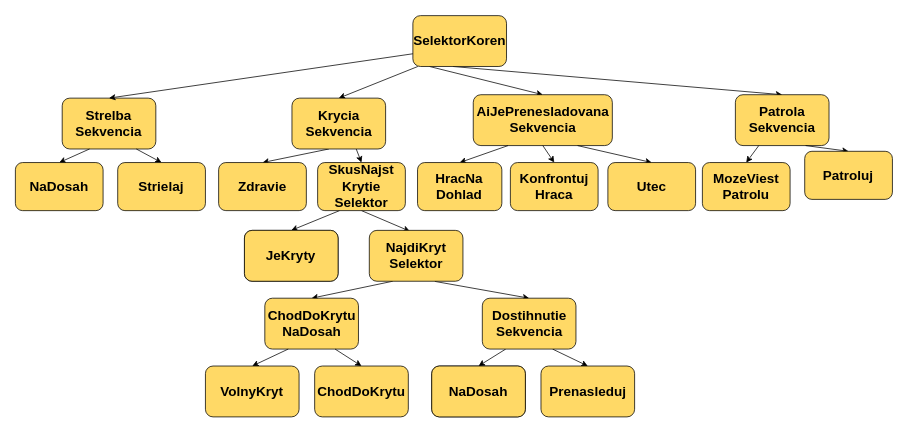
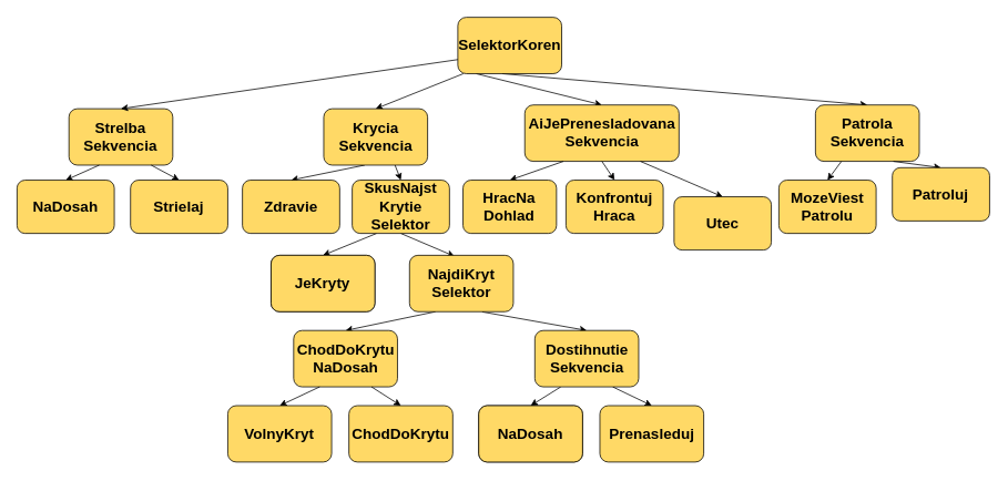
- <mxCell id="42" value="Utec" style="rounded=1;whiteSpace=wrap;html=1;fontSize=18;fontStyle=1;fillColor=#FFD966;" parent="1" vertex="1"><mxGeometry x="809.995" y="215.9" width="116.955" height="64.091" as="geometry" /></mxCell>
+ <mxCell id="42" value="Utec" style="rounded=1;whiteSpace=wrap;html=1;fontSize=18;fontStyle=1;fillColor=#FFD966;" parent="1" vertex="1"><mxGeometry x="809.995" y="235.9" width="116.955" height="64.091" as="geometry" /></mxCell>
